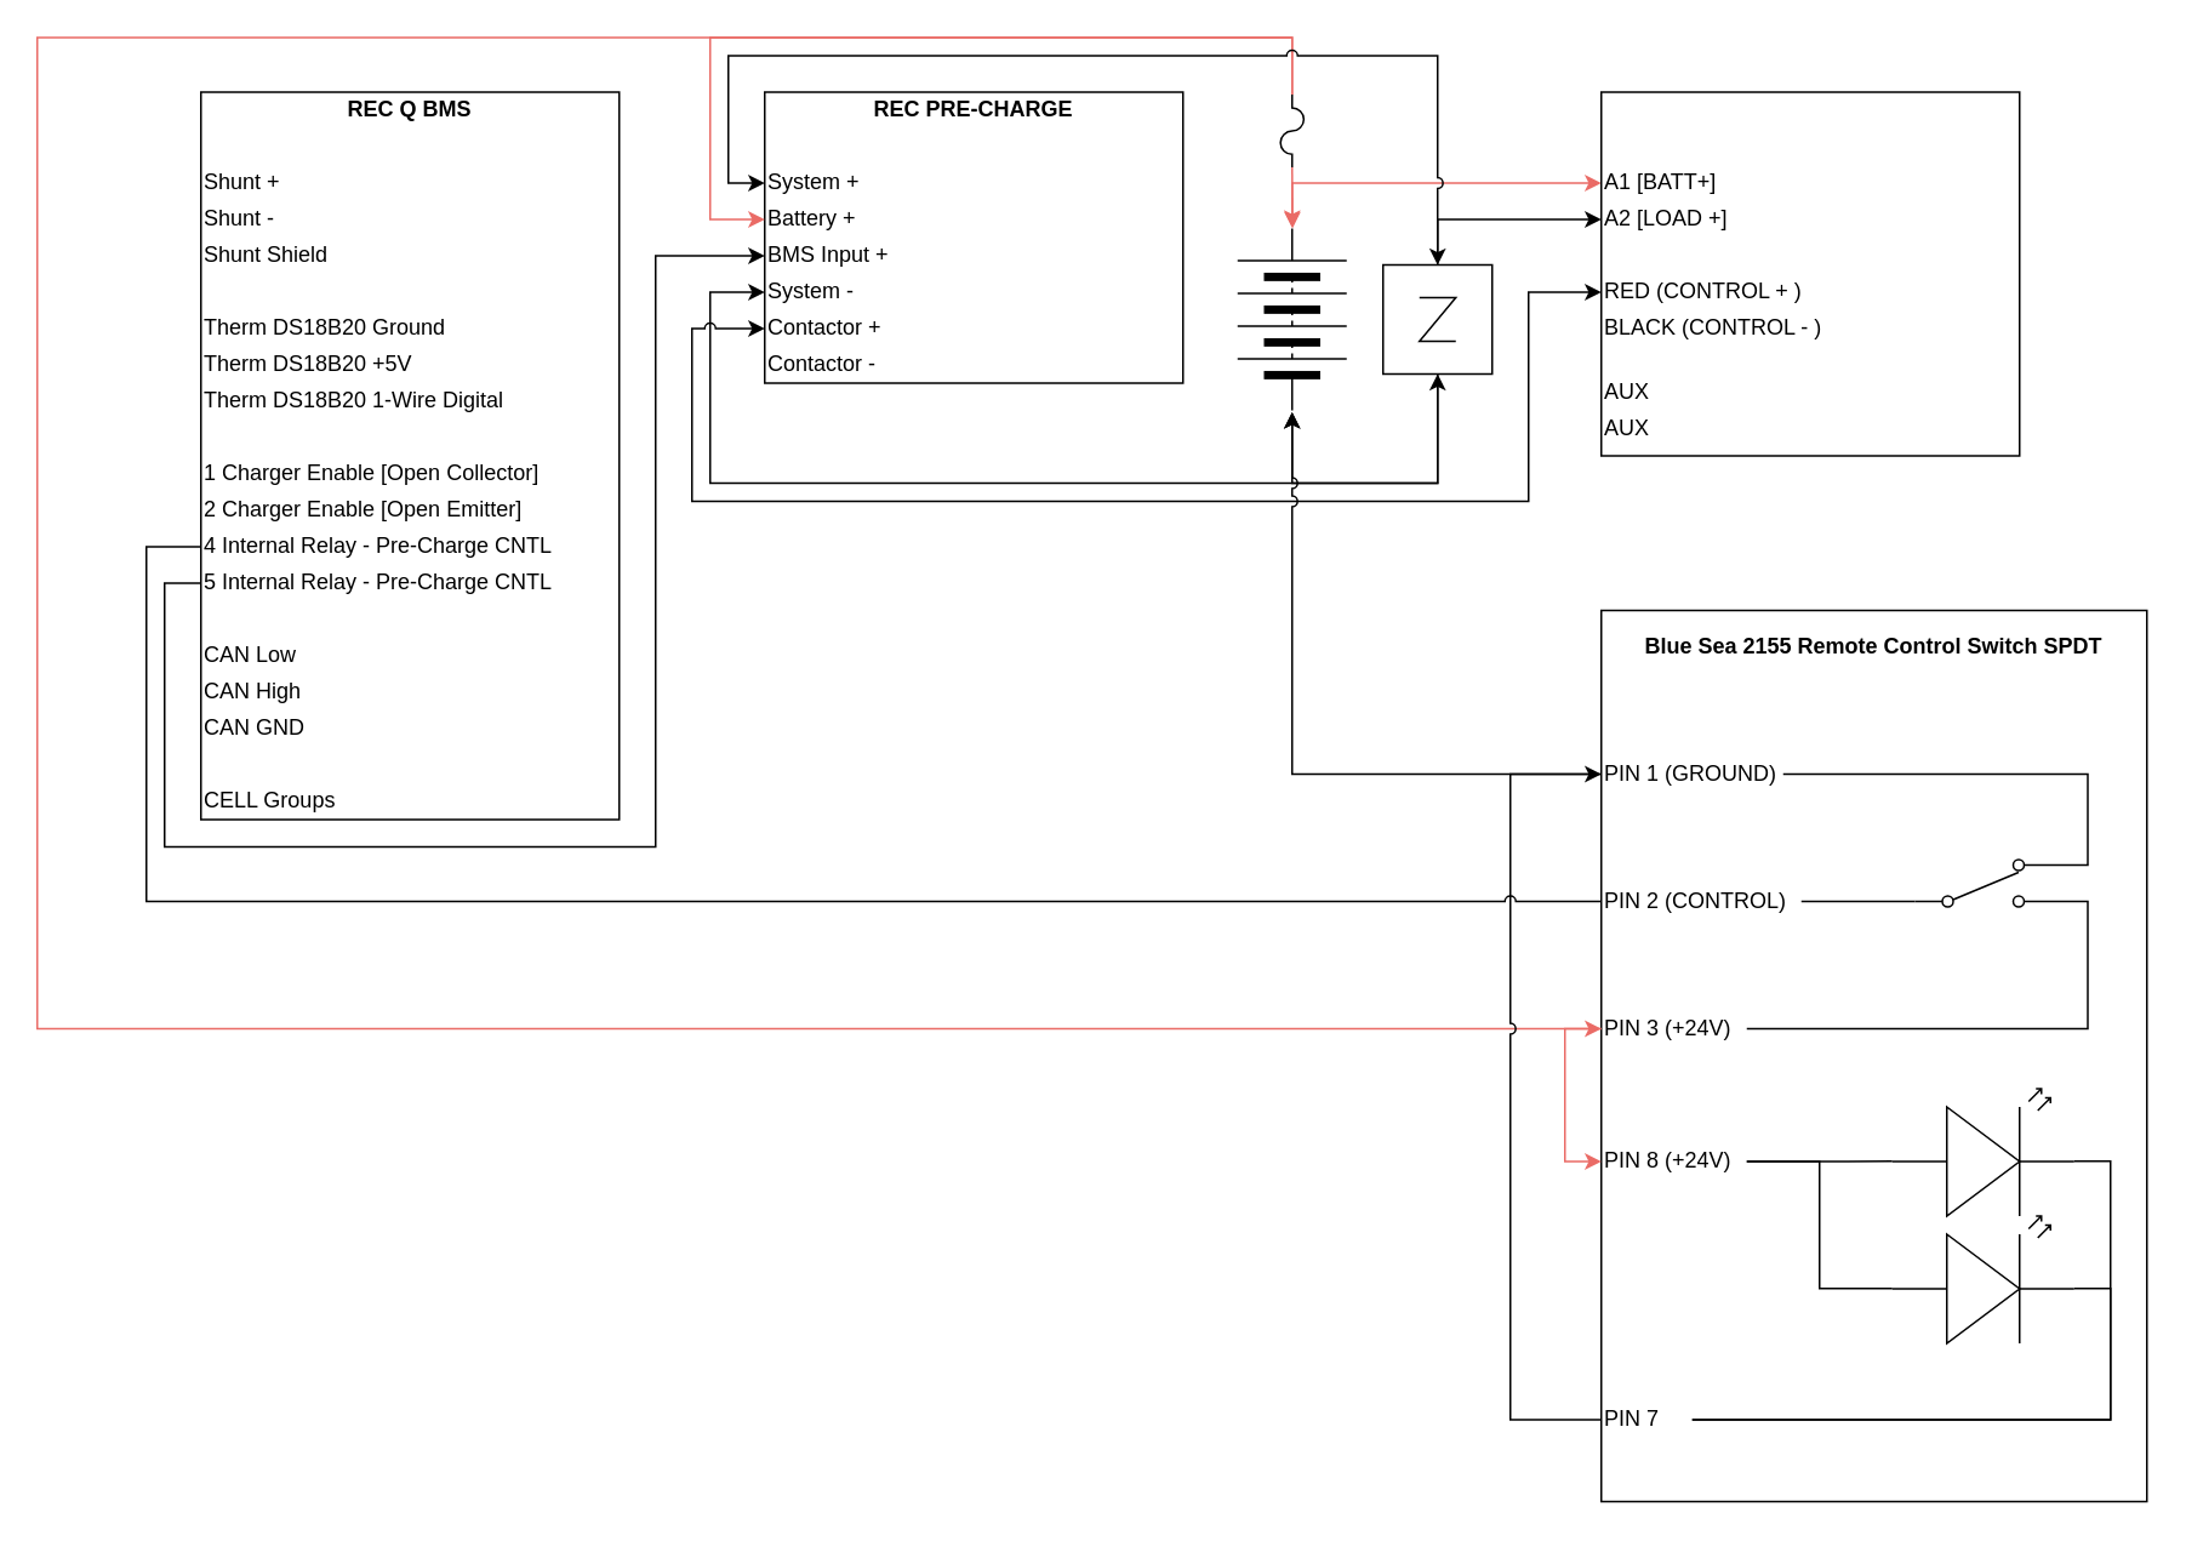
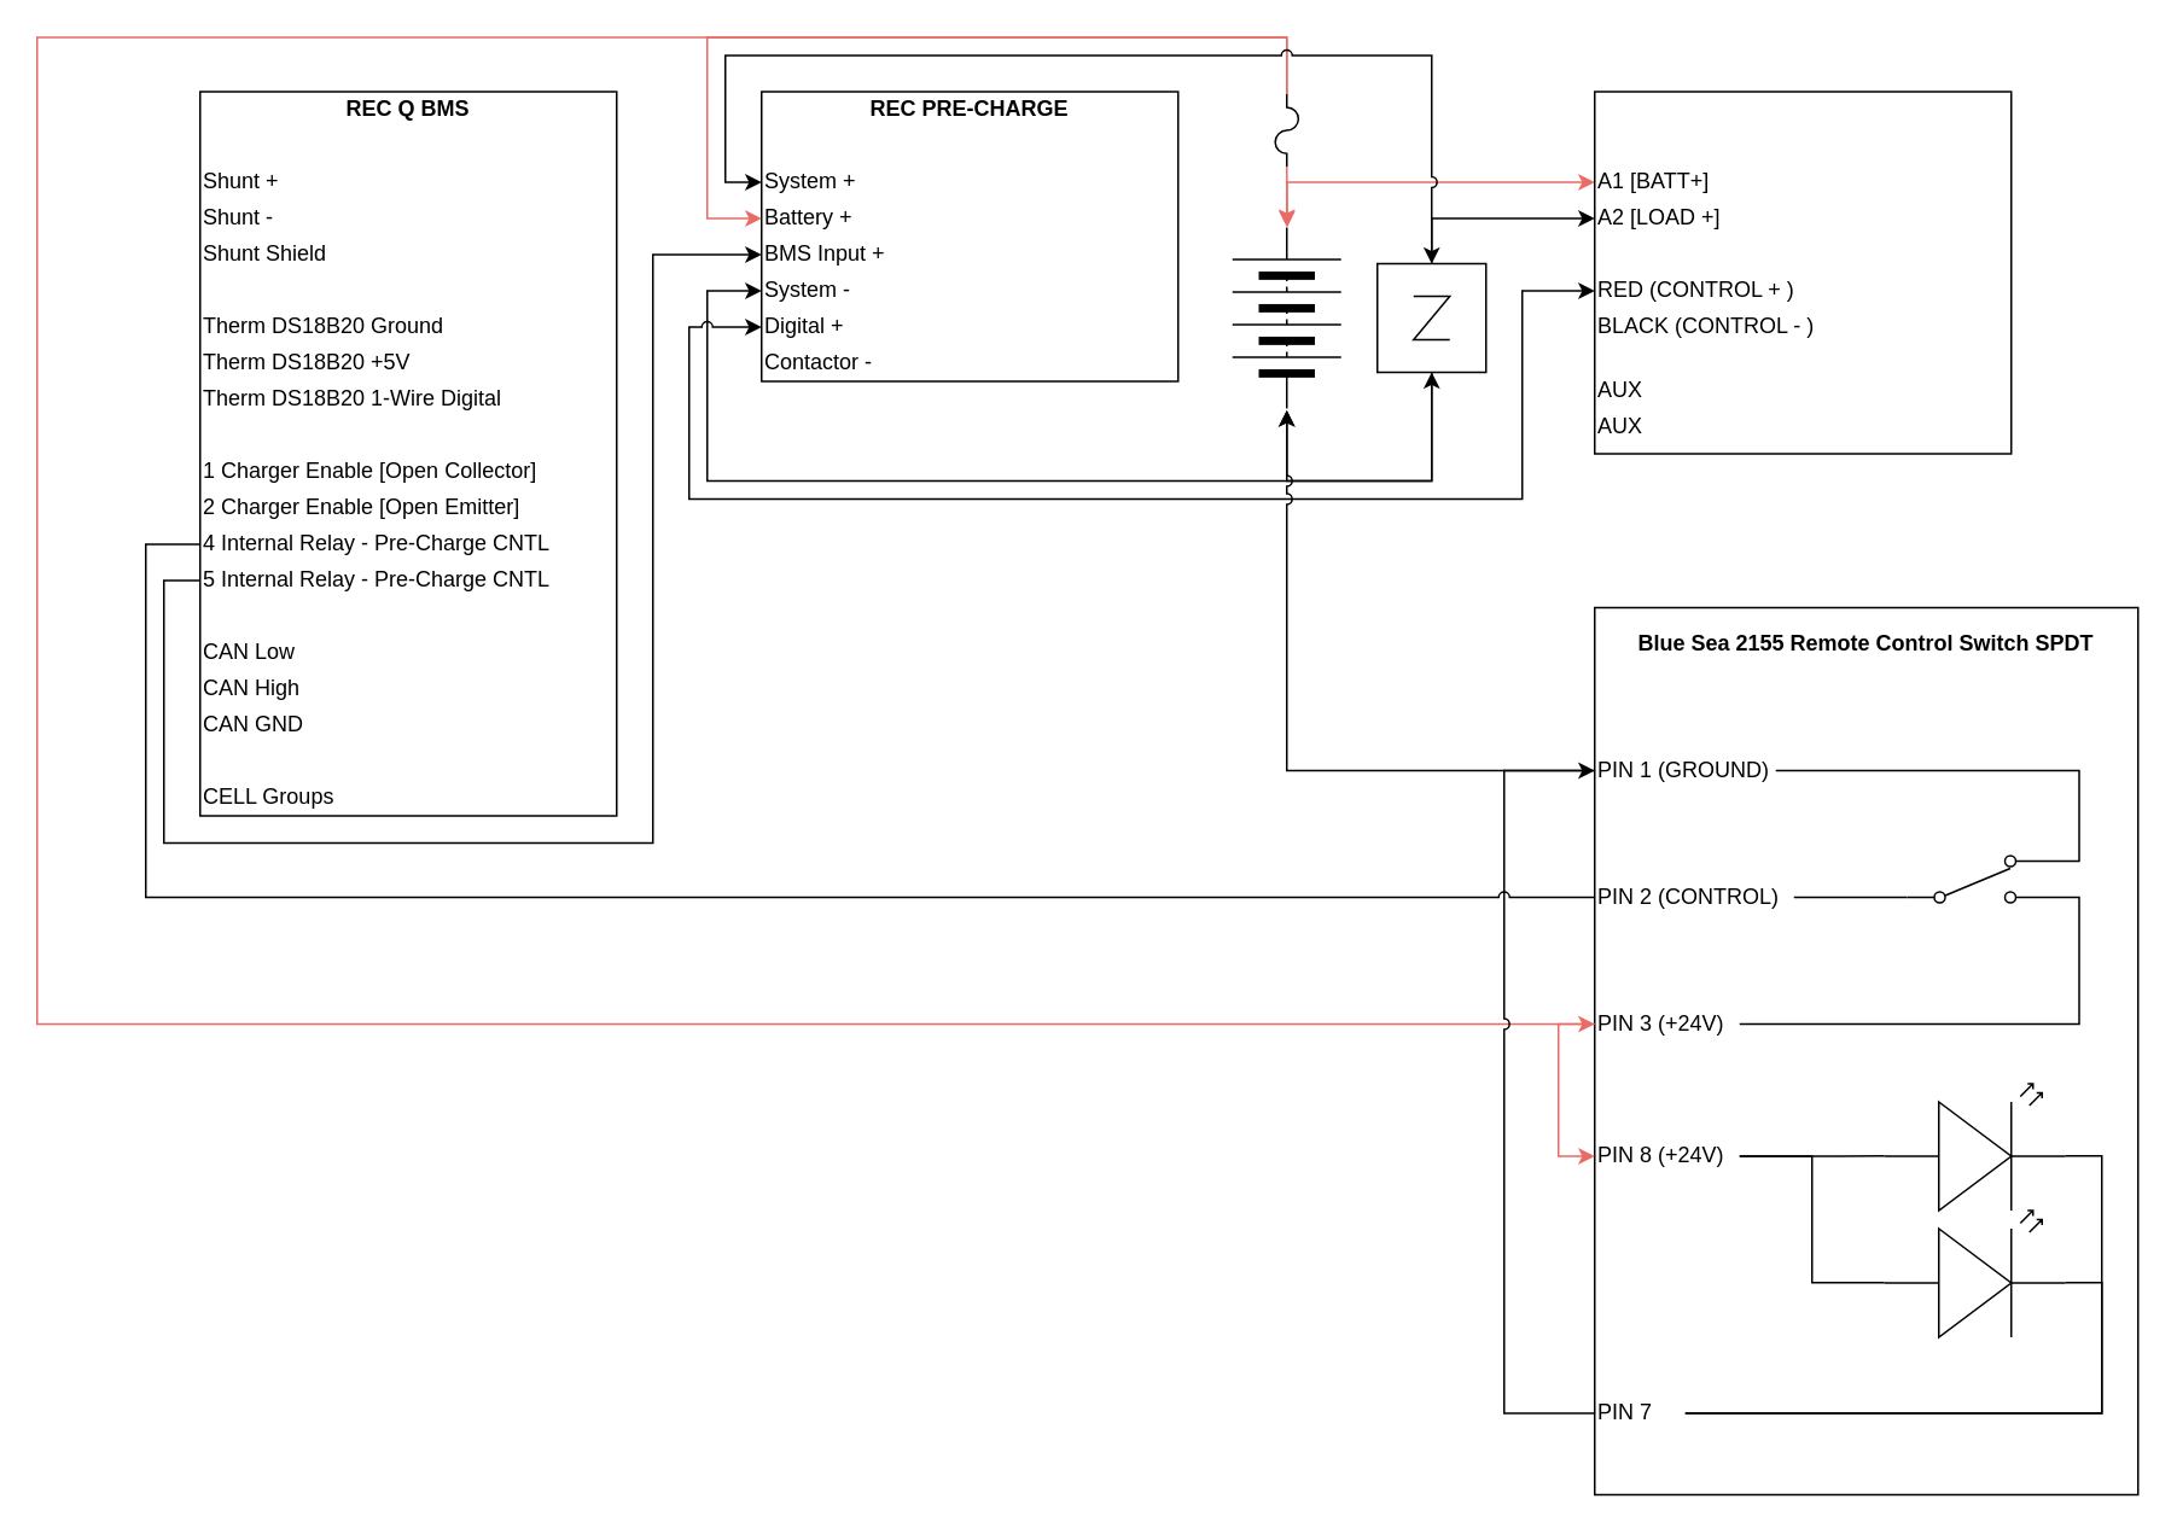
- <mxCell id="7" value="Contactor +" style="text;html=1;strokeColor=none;fillColor=none;align=left;verticalAlign=middle;whiteSpace=wrap;rounded=0;" parent="3" vertex="1"><mxGeometry y="120" width="200" height="20" as="geometry" /></mxCell>
+ <mxCell id="7" value="Digital +" style="text;html=1;strokeColor=none;fillColor=none;align=left;verticalAlign=middle;whiteSpace=wrap;rounded=0;" parent="3" vertex="1"><mxGeometry y="120" width="200" height="20" as="geometry" /></mxCell>
